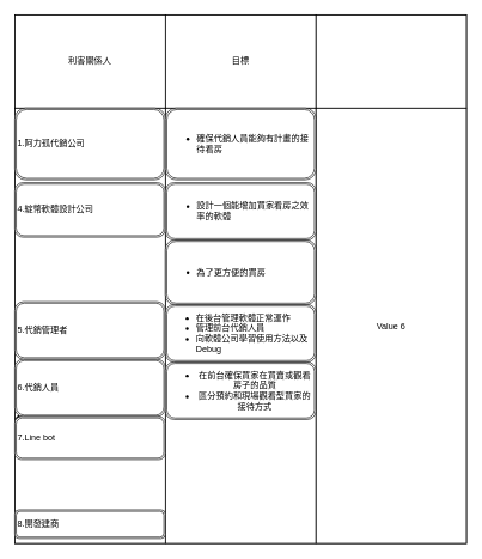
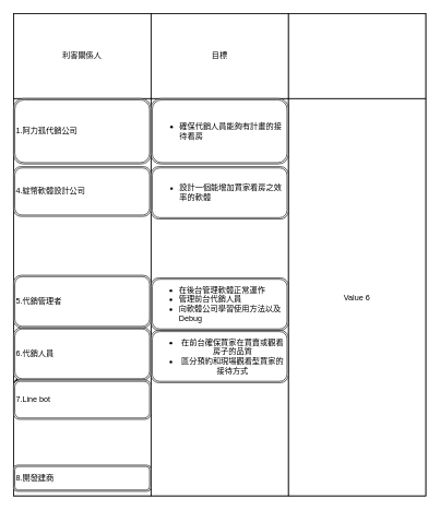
- <mxCell id="20" value="&lt;ul&gt;&lt;li&gt;為了更方便的買房&lt;/li&gt;&lt;/ul&gt;" style="shape=ext;double=1;rounded=1;whiteSpace=wrap;html=1;align=left;" parent="1" vertex="1"><mxGeometry x="230" y="334" width="210" height="90" as="geometry" /></mxCell>
